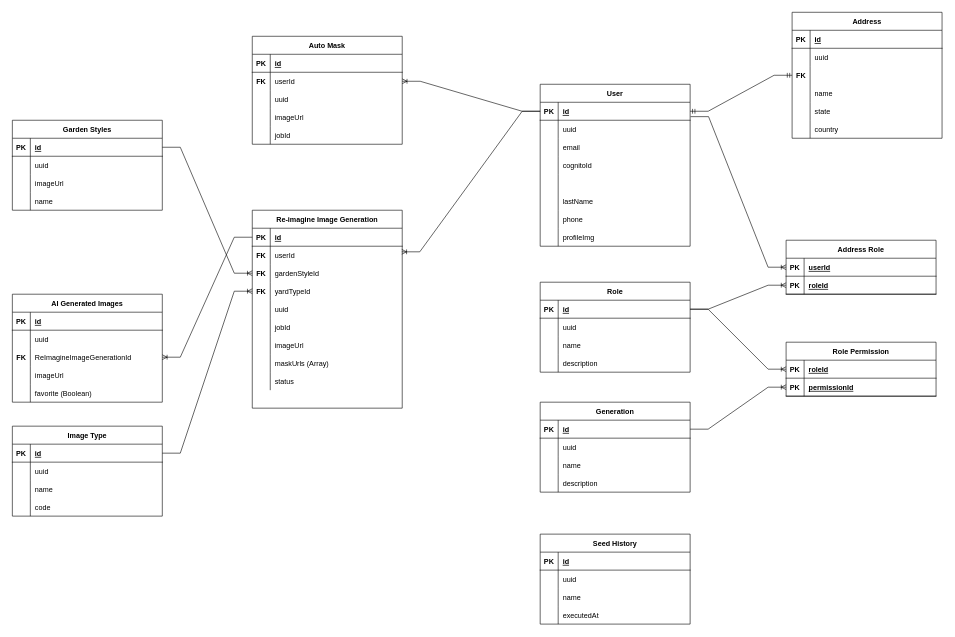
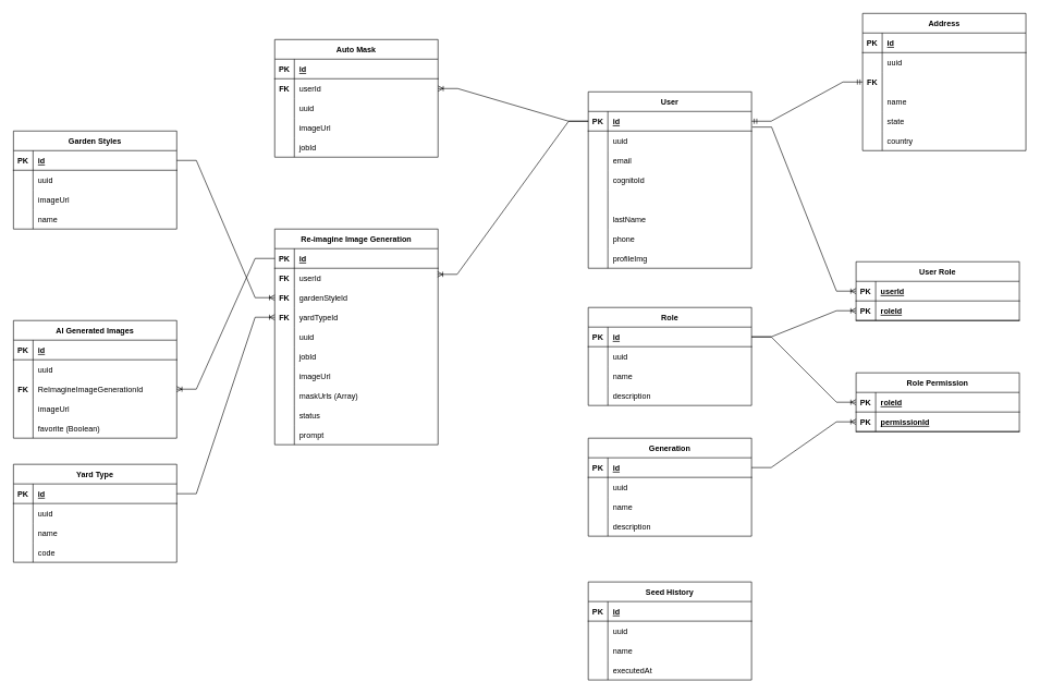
- <mxCell id="57" value="Address Role" style="shape=table;startSize=30;container=1;collapsible=1;childLayout=tableLayout;fixedRows=1;rowLines=0;fontStyle=1;align=center;resizeLast=1;" parent="1" vertex="1"><mxGeometry x="1310" y="400" width="250" height="90" as="geometry" /></mxCell>
+ <mxCell id="57" value="User Role" style="shape=table;startSize=30;container=1;collapsible=1;childLayout=tableLayout;fixedRows=1;rowLines=0;fontStyle=1;align=center;resizeLast=1;" parent="1" vertex="1"><mxGeometry x="1310" y="400" width="250" height="90" as="geometry" /></mxCell>
+ <mxCell id="145" value="prompt" style="shape=partialRectangle;overflow=hidden;connectable=0;fillColor=none;top=0;left=0;bottom=0;right=0;align=left;spacingLeft=6;" parent="143" vertex="1"><mxGeometry x="30" width="220" height="30" as="geometry"><mxRectangle width="220" height="30" as="alternateBounds" /></mxGeometry></mxCell>
- <mxCell id="182" value="Image Type" style="shape=table;startSize=30;container=1;collapsible=1;childLayout=tableLayout;fixedRows=1;rowLines=0;fontStyle=1;align=center;resizeLast=1;" vertex="1" parent="1"><mxGeometry x="20" y="710" width="250" height="150" as="geometry" /></mxCell>
+ <mxCell id="182" value="Yard Type" style="shape=table;startSize=30;container=1;collapsible=1;childLayout=tableLayout;fixedRows=1;rowLines=0;fontStyle=1;align=center;resizeLast=1;" vertex="1" parent="1"><mxGeometry x="20" y="710" width="250" height="150" as="geometry" /></mxCell>
